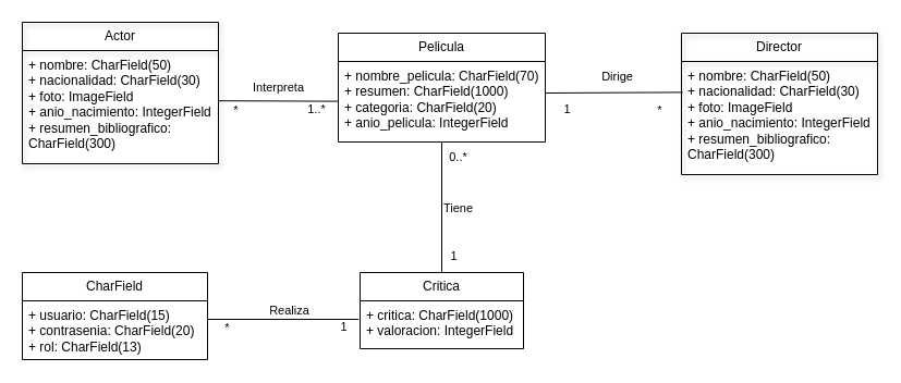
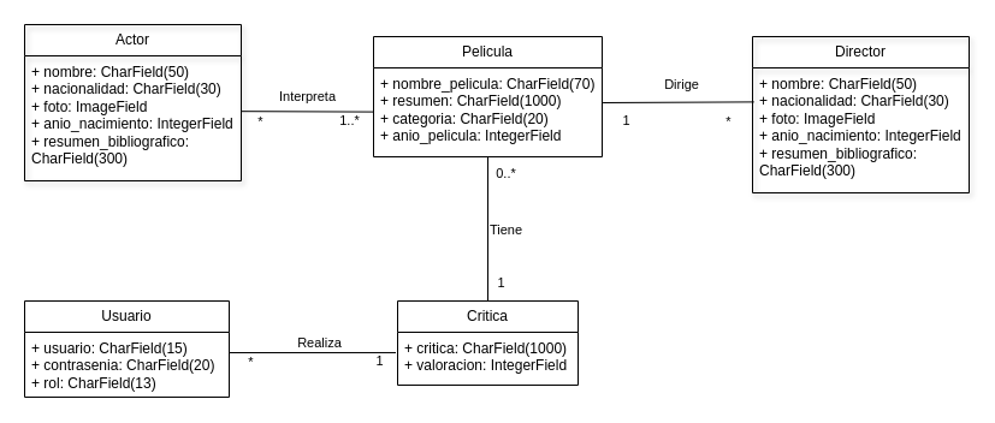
- <mxCell id="6" value="CharField" style="swimlane;fontStyle=0;childLayout=stackLayout;horizontal=1;startSize=26;fillColor=none;horizontalStack=0;resizeParent=1;resizeParentMax=0;resizeLast=0;collapsible=1;marginBottom=0;whiteSpace=wrap;html=1;" vertex="1" parent="1"><mxGeometry x="20" y="250" width="170" height="80" as="geometry" /></mxCell>
+ <mxCell id="6" value="Usuario" style="swimlane;fontStyle=0;childLayout=stackLayout;horizontal=1;startSize=26;fillColor=none;horizontalStack=0;resizeParent=1;resizeParentMax=0;resizeLast=0;collapsible=1;marginBottom=0;whiteSpace=wrap;html=1;" vertex="1" parent="1"><mxGeometry x="20" y="250" width="170" height="80" as="geometry" /></mxCell>
